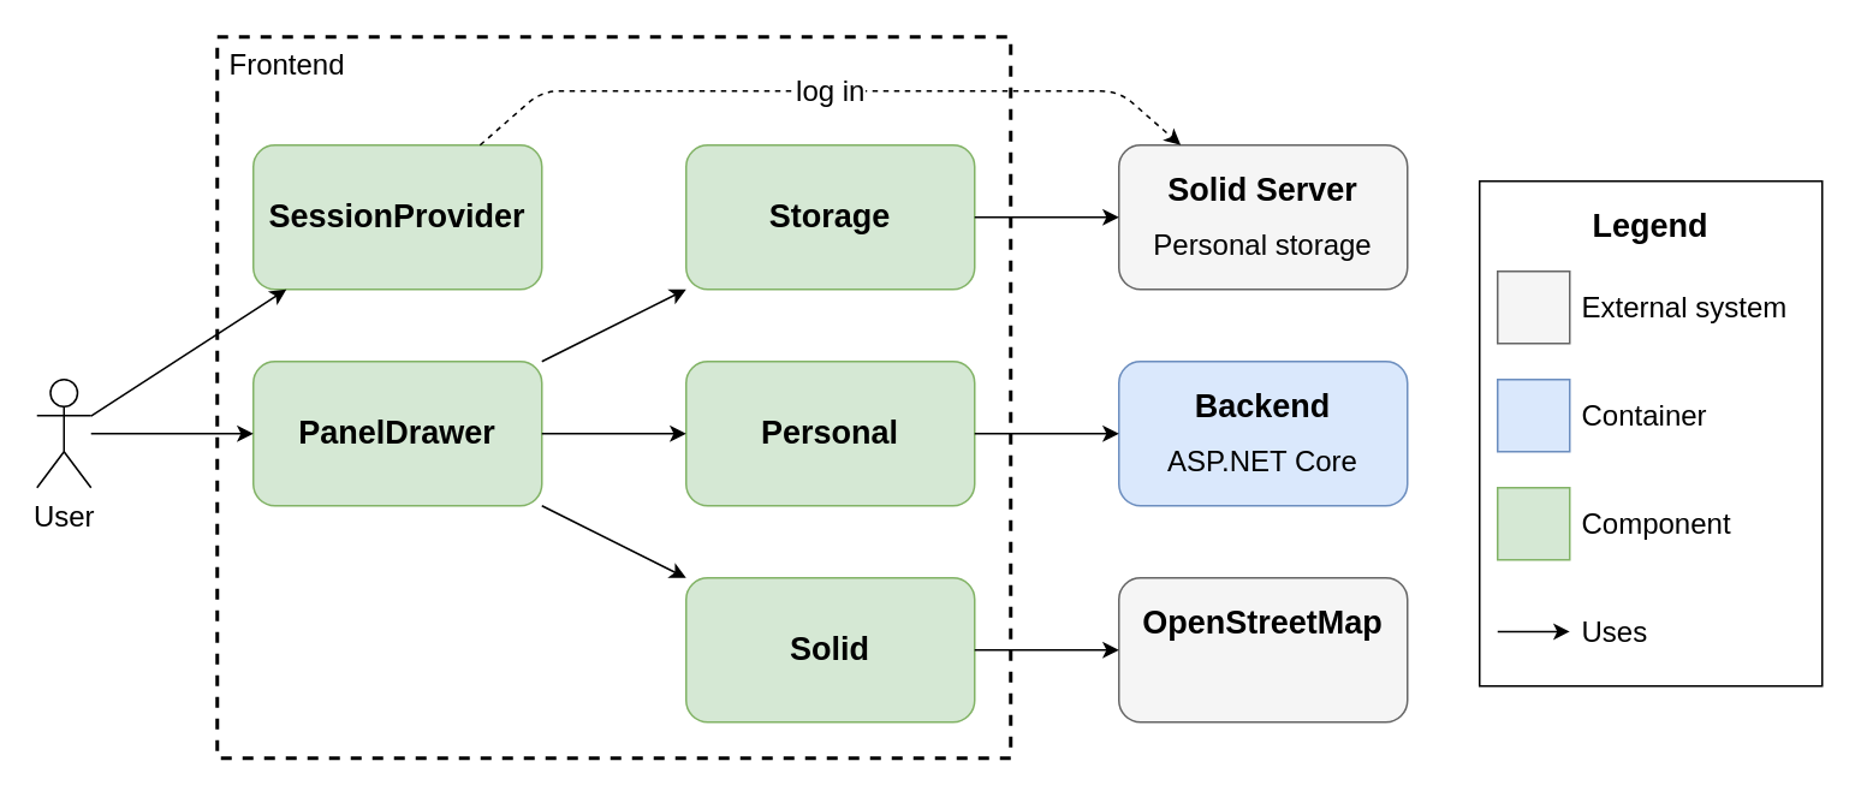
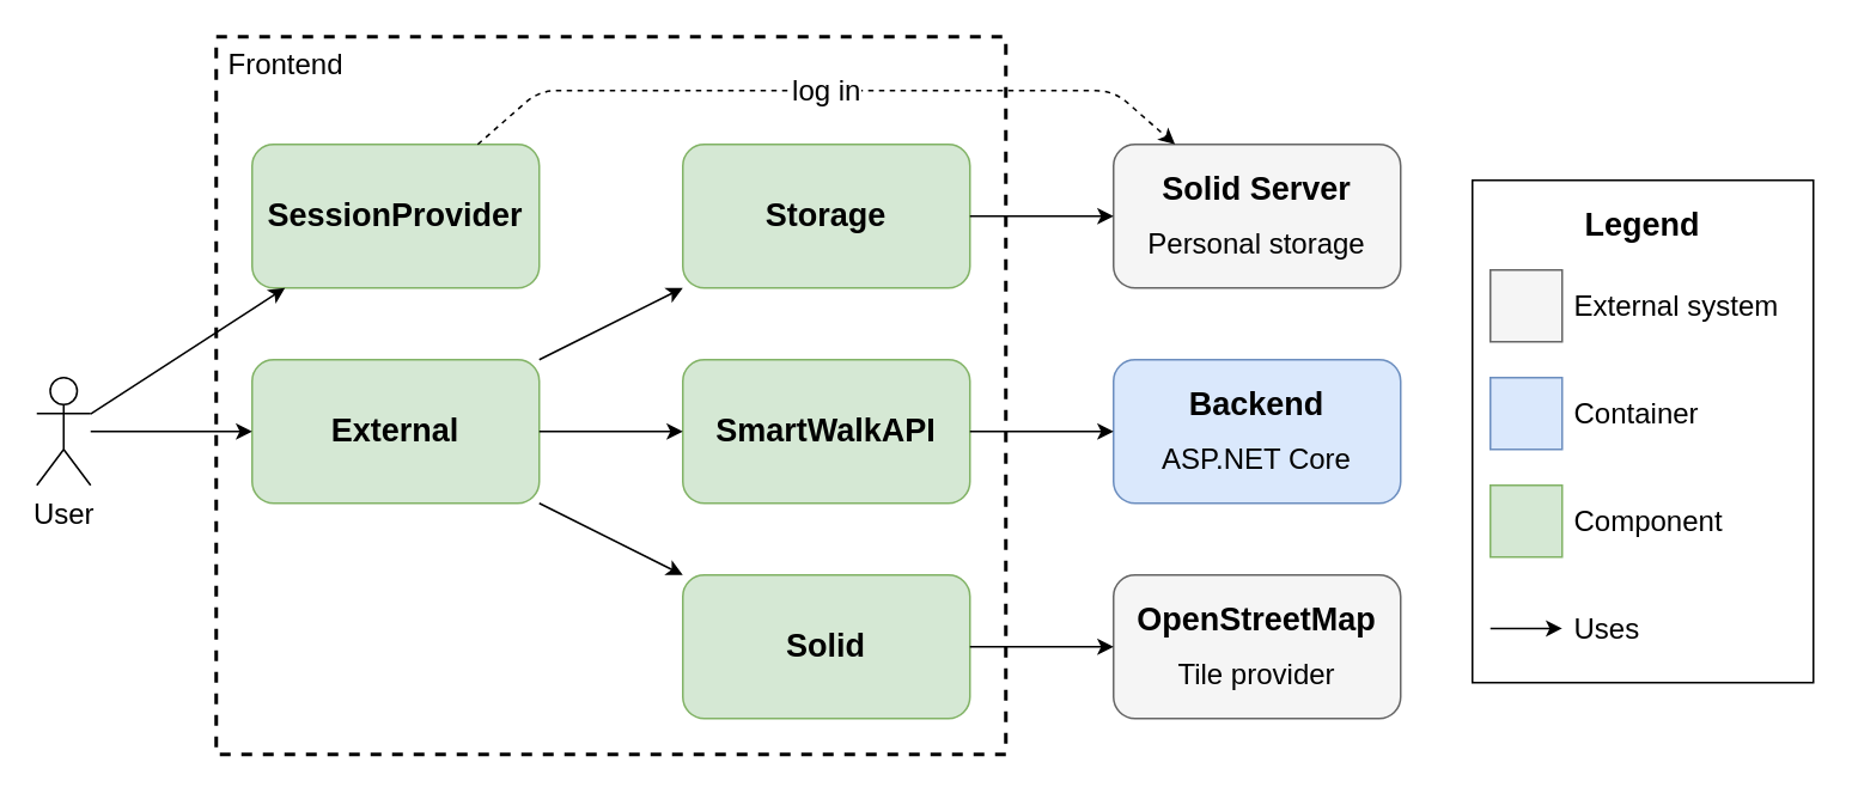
- <mxCell id="6" value="PanelDrawer" style="text;html=1;strokeColor=none;fillColor=none;align=center;verticalAlign=middle;whiteSpace=wrap;rounded=0;fontSize=18;fontStyle=1" parent="1" vertex="1"><mxGeometry x="150" y="210" width="140" height="60" as="geometry" /></mxCell>
+ <mxCell id="6" value="External" style="text;html=1;strokeColor=none;fillColor=none;align=center;verticalAlign=middle;whiteSpace=wrap;rounded=0;fontSize=18;fontStyle=1" parent="1" vertex="1"><mxGeometry x="150" y="210" width="140" height="60" as="geometry" /></mxCell>
- <mxCell id="8" value="Personal" style="text;html=1;strokeColor=none;fillColor=none;align=center;verticalAlign=middle;whiteSpace=wrap;rounded=0;fontSize=18;fontStyle=1" parent="1" vertex="1"><mxGeometry x="390" y="210" width="140" height="60" as="geometry" /></mxCell>
+ <mxCell id="8" value="SmartWalkAPI" style="text;html=1;strokeColor=none;fillColor=none;align=center;verticalAlign=middle;whiteSpace=wrap;rounded=0;fontSize=18;fontStyle=1" parent="1" vertex="1"><mxGeometry x="390" y="210" width="140" height="60" as="geometry" /></mxCell>
+ <mxCell id="16" value="Tile provider" style="text;html=1;strokeColor=none;fillColor=none;align=center;verticalAlign=middle;whiteSpace=wrap;rounded=0;fontSize=16;" parent="1" vertex="1"><mxGeometry x="630" y="360" width="140" height="30" as="geometry" /></mxCell>
